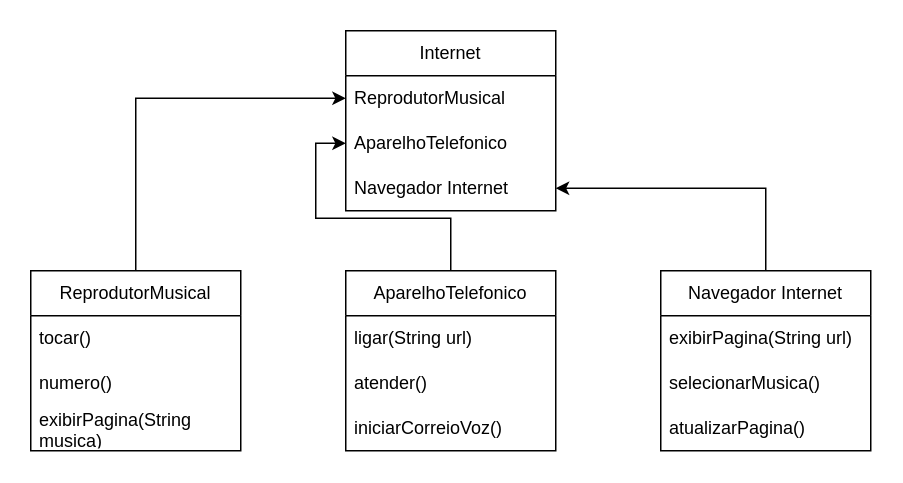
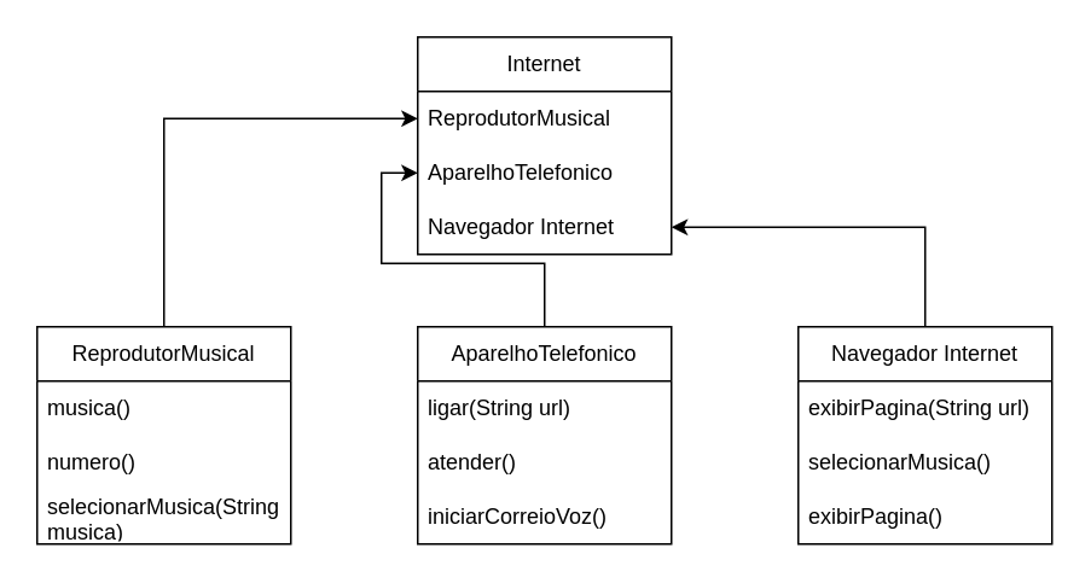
- <mxCell id="8" value="tocar()" style="text;strokeColor=none;fillColor=none;align=left;verticalAlign=middle;spacingLeft=4;spacingRight=4;overflow=hidden;points=[[0,0.5],[1,0.5]];portConstraint=eastwest;rotatable=0;whiteSpace=wrap;html=1;" vertex="1" parent="7"><mxGeometry y="30" width="140" height="30" as="geometry" /></mxCell>
+ <mxCell id="8" value="musica()" style="text;strokeColor=none;fillColor=none;align=left;verticalAlign=middle;spacingLeft=4;spacingRight=4;overflow=hidden;points=[[0,0.5],[1,0.5]];portConstraint=eastwest;rotatable=0;whiteSpace=wrap;html=1;" vertex="1" parent="7"><mxGeometry y="30" width="140" height="30" as="geometry" /></mxCell>
- <mxCell id="10" value="exibirPagina(String musica)" style="text;strokeColor=none;fillColor=none;align=left;verticalAlign=middle;spacingLeft=4;spacingRight=4;overflow=hidden;points=[[0,0.5],[1,0.5]];portConstraint=eastwest;rotatable=0;whiteSpace=wrap;html=1;" vertex="1" parent="7"><mxGeometry y="90" width="140" height="30" as="geometry" /></mxCell>
+ <mxCell id="10" value="selecionarMusica(String musica)" style="text;strokeColor=none;fillColor=none;align=left;verticalAlign=middle;spacingLeft=4;spacingRight=4;overflow=hidden;points=[[0,0.5],[1,0.5]];portConstraint=eastwest;rotatable=0;whiteSpace=wrap;html=1;" vertex="1" parent="7"><mxGeometry y="90" width="140" height="30" as="geometry" /></mxCell>
- <mxCell id="20" value="atualizarPagina()" style="text;strokeColor=none;fillColor=none;align=left;verticalAlign=middle;spacingLeft=4;spacingRight=4;overflow=hidden;points=[[0,0.5],[1,0.5]];portConstraint=eastwest;rotatable=0;whiteSpace=wrap;html=1;" vertex="1" parent="17"><mxGeometry y="90" width="140" height="30" as="geometry" /></mxCell>
+ <mxCell id="20" value="exibirPagina()" style="text;strokeColor=none;fillColor=none;align=left;verticalAlign=middle;spacingLeft=4;spacingRight=4;overflow=hidden;points=[[0,0.5],[1,0.5]];portConstraint=eastwest;rotatable=0;whiteSpace=wrap;html=1;" vertex="1" parent="17"><mxGeometry y="90" width="140" height="30" as="geometry" /></mxCell>
